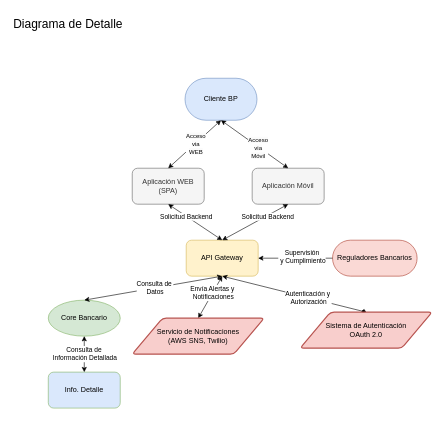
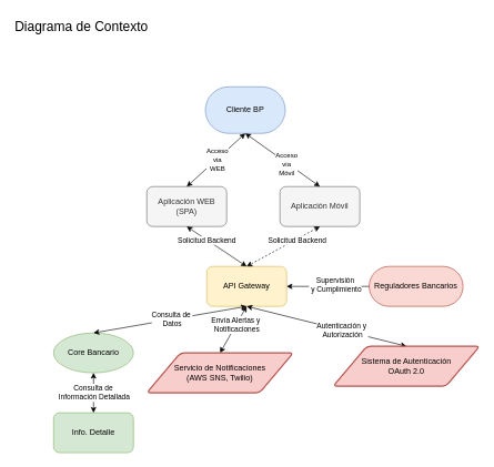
- <mxCell id="2" value="Diagrama de Detalle" style="text;whiteSpace=wrap;fontSize=20;" parent="1" vertex="1"><mxGeometry x="20" y="20" width="210" height="40" as="geometry" /></mxCell>
+ <mxCell id="2" value="Diagrama de Contexto" style="text;whiteSpace=wrap;fontSize=20;" parent="1" vertex="1"><mxGeometry x="20" y="20" width="210" height="40" as="geometry" /></mxCell>
- <mxCell id="11" value="" style="endArrow=classic;startArrow=classic;html=1;rounded=0;exitX=0.5;exitY=1;exitDx=0;exitDy=0;entryX=0.5;entryY=0;entryDx=0;entryDy=0;" parent="1" source="5" target="6" edge="1"><mxGeometry width="50" height="50" relative="1" as="geometry"><mxPoint x="660" y="160" as="sourcePoint" /><mxPoint x="800" y="205" as="targetPoint" /><Array as="points" /></mxGeometry></mxCell>
+ <mxCell id="11" value="" style="endArrow=classic;startArrow=classic;html=1;rounded=0;exitX=0.5;exitY=1;exitDx=0;exitDy=0;entryX=0.5;entryY=0;entryDx=0;entryDy=0;dashed=1;" parent="1" source="5" target="6" edge="1"><mxGeometry width="50" height="50" relative="1" as="geometry"><mxPoint x="660" y="160" as="sourcePoint" /><mxPoint x="800" y="205" as="targetPoint" /><Array as="points" /></mxGeometry></mxCell>
- <mxCell id="24" value="" style="endArrow=diamond;startArrow=classic;html=1;rounded=0;exitX=0.5;exitY=1;exitDx=0;exitDy=0;entryX=0.5;entryY=0;entryDx=0;entryDy=0;" edge="1" parent="1" source="6" target="29"><mxGeometry width="50" height="50" relative="1" as="geometry"><mxPoint x="420" y="490" as="sourcePoint" /><mxPoint x="590" y="540" as="targetPoint" /></mxGeometry></mxCell>
+ <mxCell id="24" value="" style="endArrow=classic;startArrow=classic;html=1;rounded=0;exitX=0.5;exitY=1;exitDx=0;exitDy=0;entryX=0.5;entryY=0;entryDx=0;entryDy=0;" edge="1" parent="1" source="6" target="29"><mxGeometry width="50" height="50" relative="1" as="geometry"><mxPoint x="420" y="490" as="sourcePoint" /><mxPoint x="590" y="540" as="targetPoint" /></mxGeometry></mxCell>
- <mxCell id="8" value="Info. Detalle" style="rounded=1;whiteSpace=wrap;html=1;fillColor=#dae8fc;strokeColor=#82b366;" parent="1" vertex="1"><mxGeometry x="80" y="620" width="120" height="60" as="geometry" /></mxCell>
+ <mxCell id="8" value="Info. Detalle" style="rounded=1;whiteSpace=wrap;html=1;fillColor=#d5e8d4;strokeColor=#82b366;" parent="1" vertex="1"><mxGeometry x="80" y="620" width="120" height="60" as="geometry" /></mxCell>
